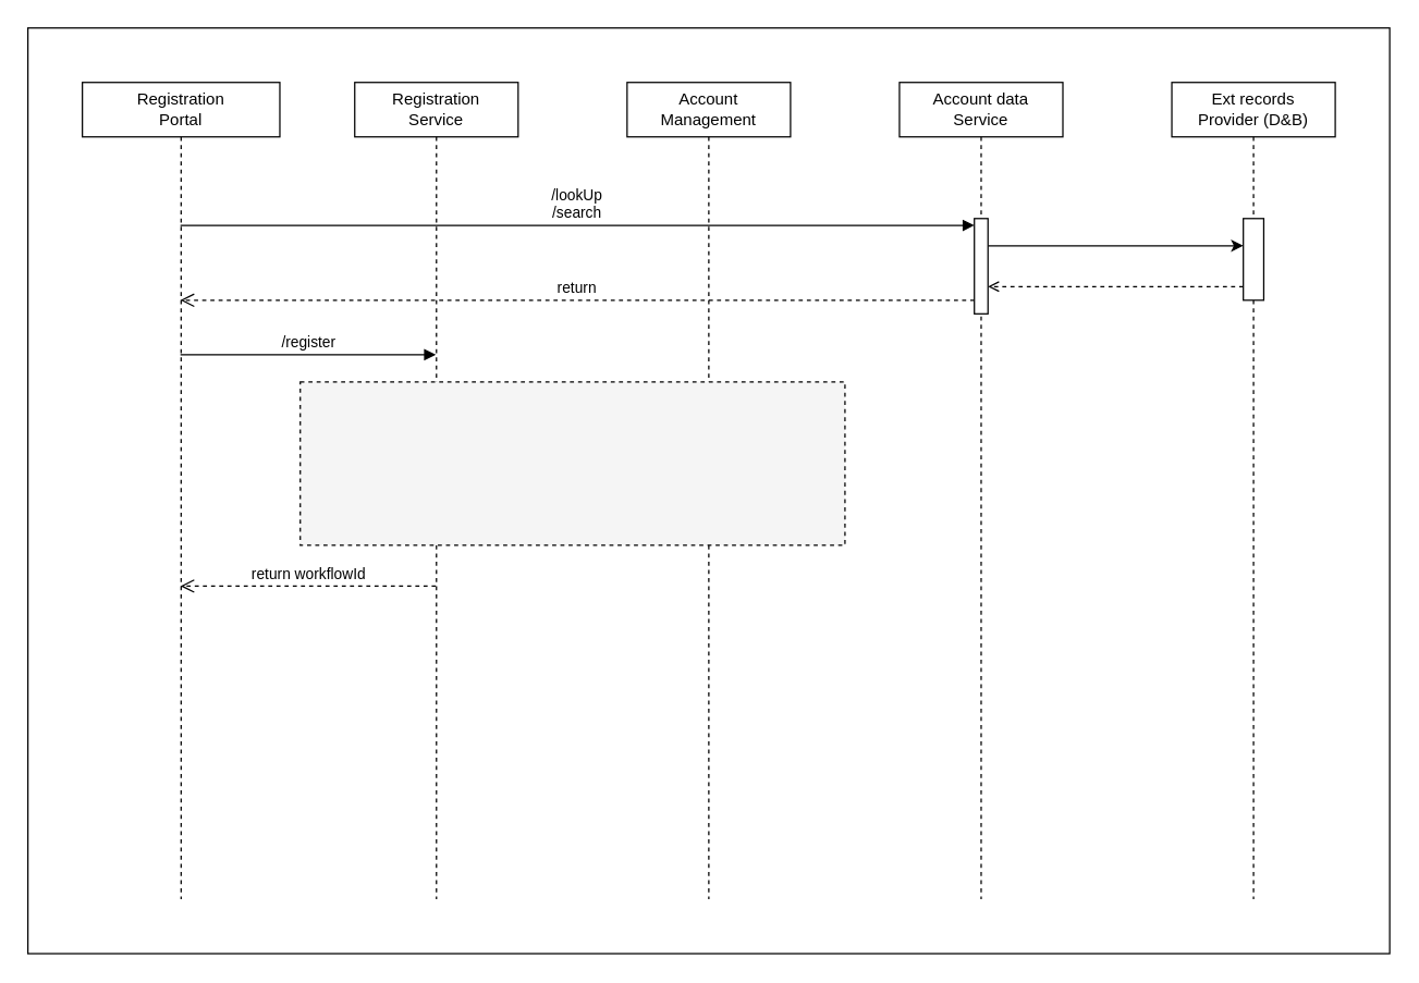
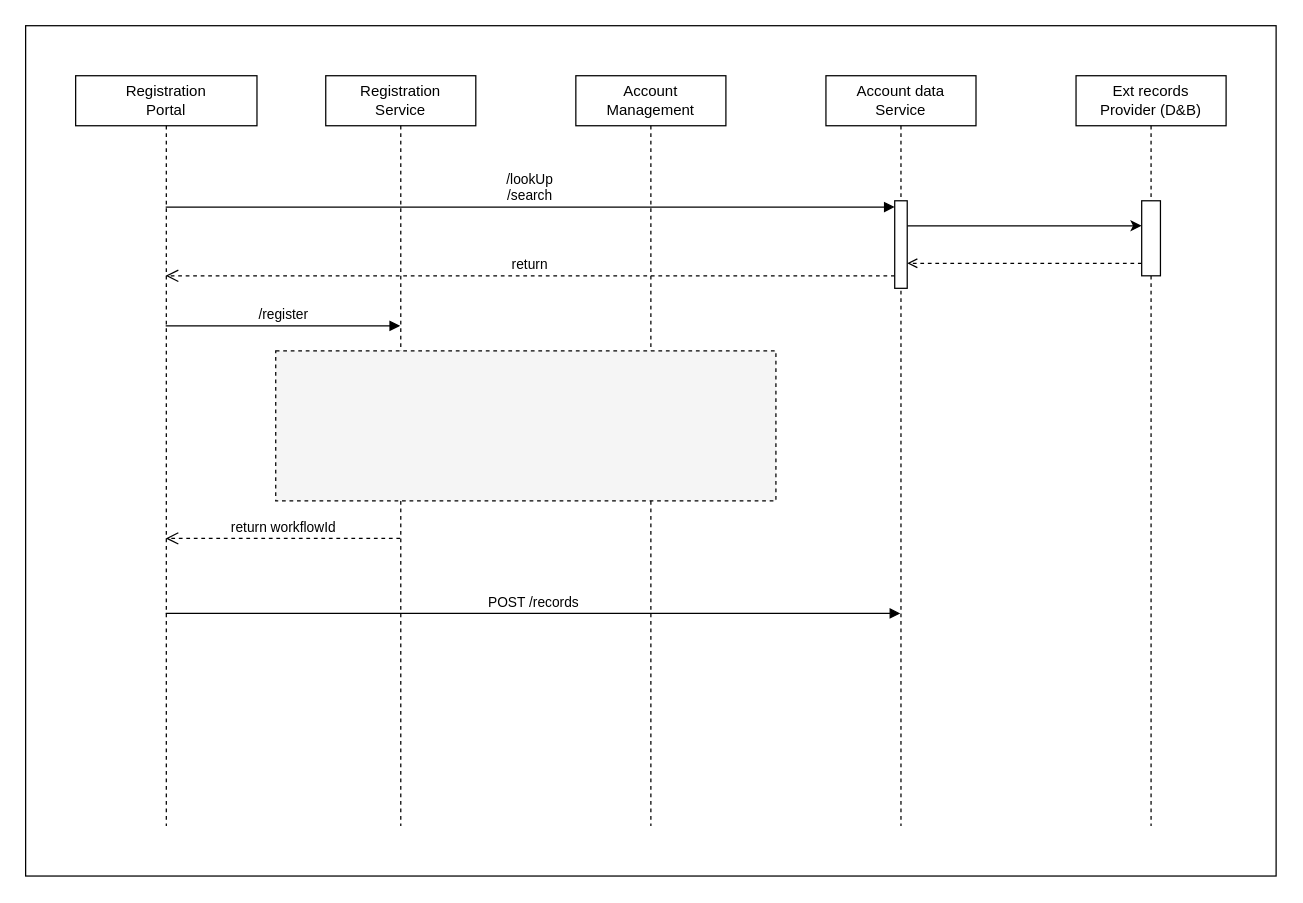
+ <mxCell id="12" value="POST /records" style="html=1;verticalAlign=bottom;endArrow=block;curved=0;rounded=0;edgeStyle=orthogonalEdgeStyle;" parent="1" source="3" target="6" edge="1"><mxGeometry width="80" relative="1" as="geometry"><mxPoint x="180" y="530" as="sourcePoint" /><mxPoint x="260" y="530" as="targetPoint" /><Array as="points"><mxPoint x="420" y="490" /><mxPoint x="420" y="490" /></Array></mxGeometry></mxCell>
